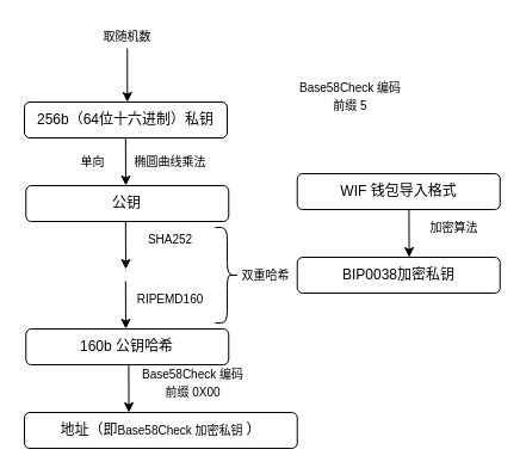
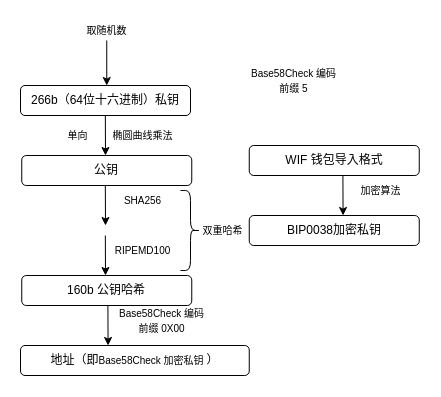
- <mxCell id="2" value="256b（64位十六进制）私钥" style="rounded=1;whiteSpace=wrap;html=1;" vertex="1" parent="1"><mxGeometry x="20" y="85" width="170" height="30" as="geometry" /></mxCell>
+ <mxCell id="2" value="266b（64位十六进制）私钥" style="rounded=1;whiteSpace=wrap;html=1;" vertex="1" parent="1"><mxGeometry x="20" y="85" width="170" height="30" as="geometry" /></mxCell>
- <mxCell id="10" value="&lt;span style=&quot;font-size: 10px;&quot;&gt;SHA252&lt;/span&gt;" style="text;strokeColor=none;align=center;fillColor=none;html=1;verticalAlign=middle;whiteSpace=wrap;rounded=0;" vertex="1" parent="1"><mxGeometry x="110" y="195" width="65" height="10" as="geometry" /></mxCell>
+ <mxCell id="10" value="&lt;span style=&quot;font-size: 10px;&quot;&gt;SHA256&lt;/span&gt;" style="text;strokeColor=none;align=center;fillColor=none;html=1;verticalAlign=middle;whiteSpace=wrap;rounded=0;" vertex="1" parent="1"><mxGeometry x="110" y="195" width="65" height="10" as="geometry" /></mxCell>
- <mxCell id="12" value="&lt;span style=&quot;font-size: 10px;&quot;&gt;RIPEMD160&lt;/span&gt;" style="text;strokeColor=none;align=center;fillColor=none;html=1;verticalAlign=middle;whiteSpace=wrap;rounded=0;" vertex="1" parent="1"><mxGeometry x="110" y="245" width="65" height="10" as="geometry" /></mxCell>
+ <mxCell id="12" value="&lt;span style=&quot;font-size: 10px;&quot;&gt;RIPEMD100&lt;/span&gt;" style="text;strokeColor=none;align=center;fillColor=none;html=1;verticalAlign=middle;whiteSpace=wrap;rounded=0;" vertex="1" parent="1"><mxGeometry x="110" y="245" width="65" height="10" as="geometry" /></mxCell>
